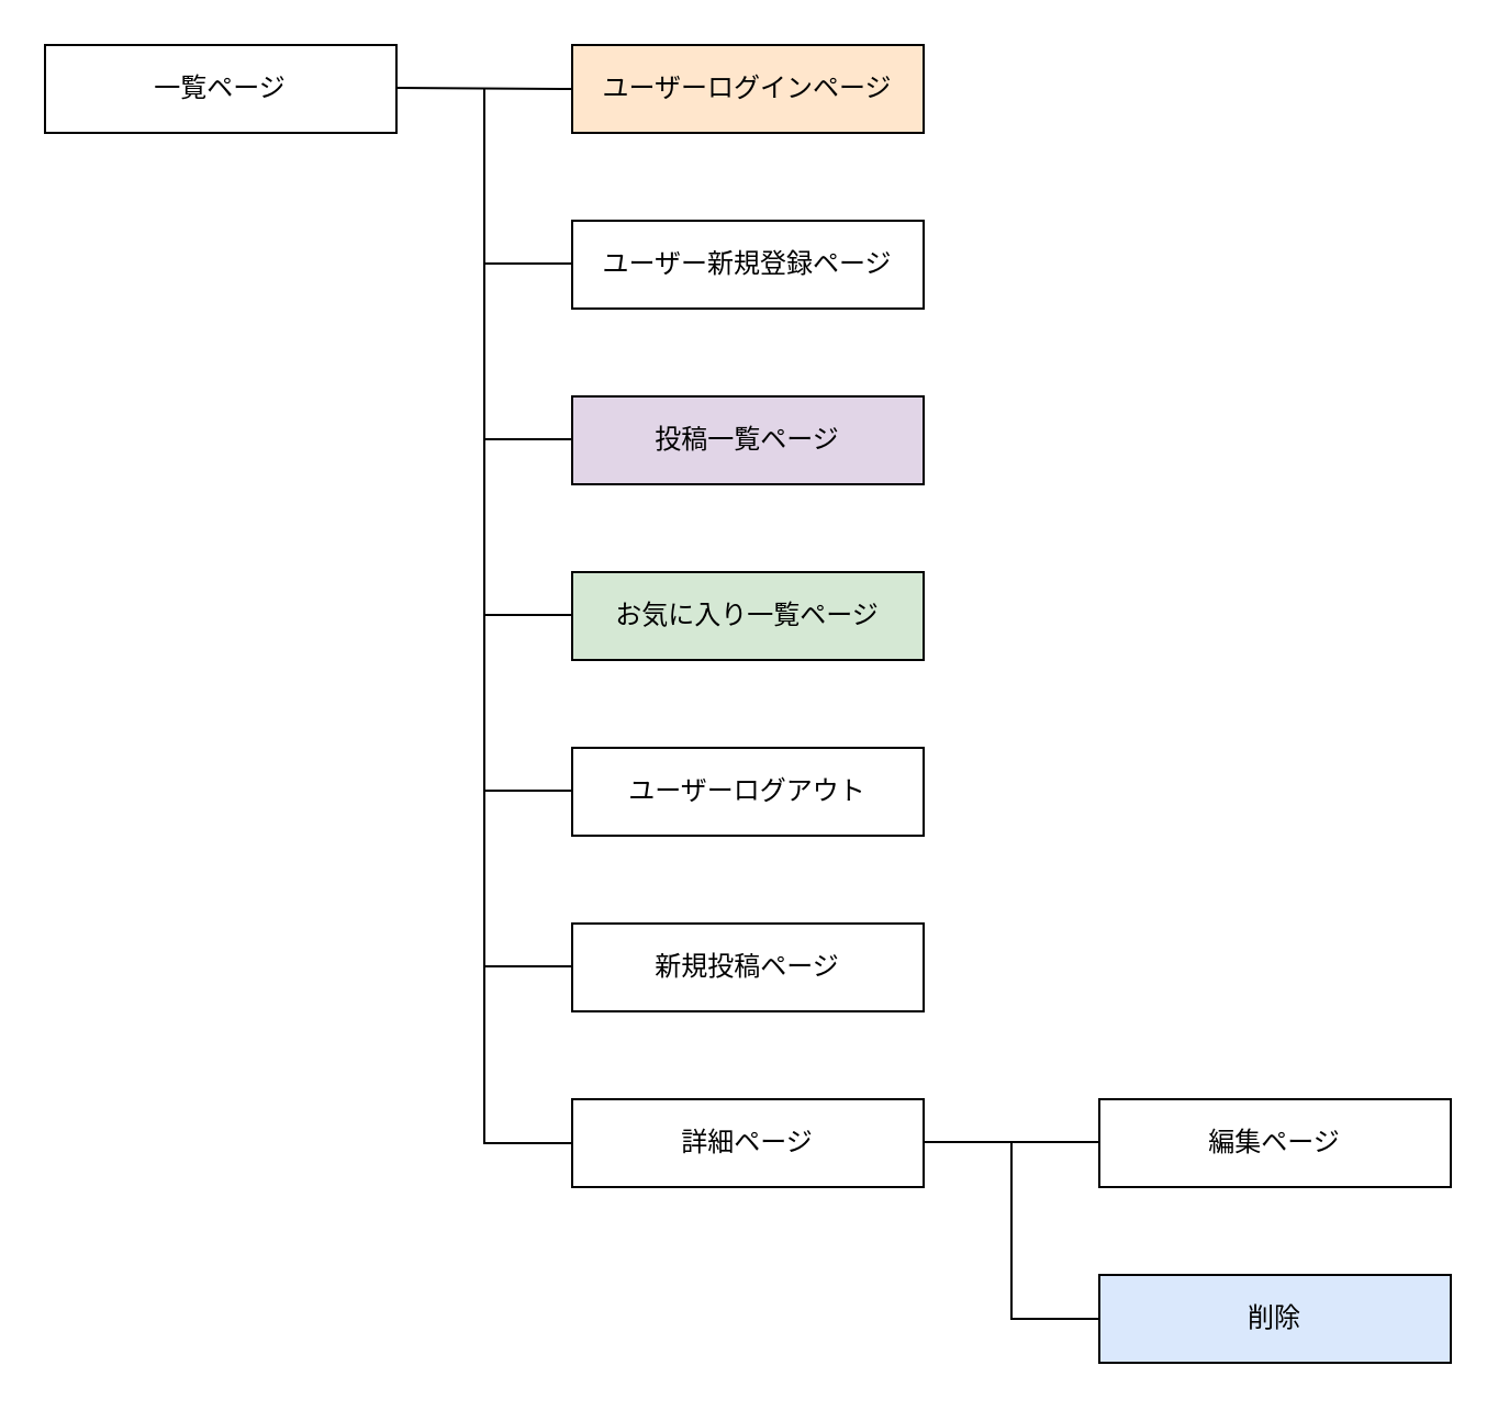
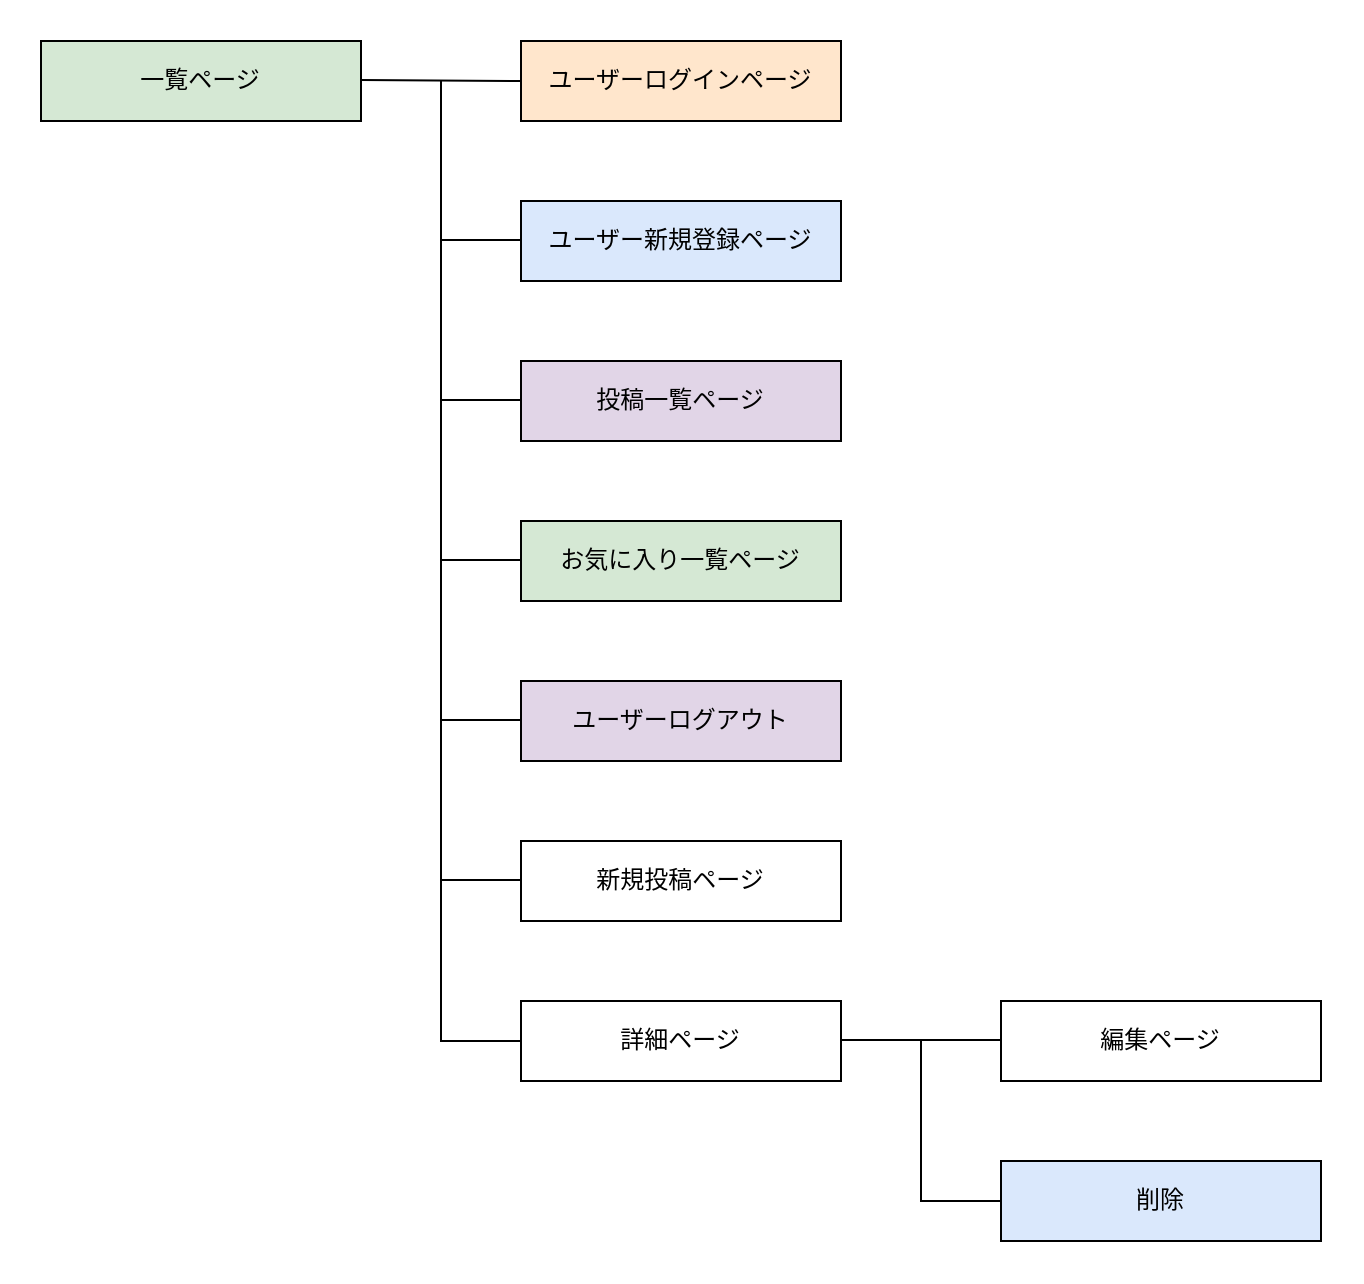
- <mxCell id="2" value="一覧ページ" style="whiteSpace=wrap;html=1;align=center;" vertex="1" parent="1"><mxGeometry x="20" y="20" width="160" height="40" as="geometry" /></mxCell>
+ <mxCell id="2" value="一覧ページ" style="whiteSpace=wrap;html=1;align=center;fillColor=#d5e8d4;" vertex="1" parent="1"><mxGeometry x="20" y="20" width="160" height="40" as="geometry" /></mxCell>
- <mxCell id="4" value="ユーザー新規登録ページ" style="whiteSpace=wrap;html=1;align=center;" vertex="1" parent="1"><mxGeometry x="260" y="100" width="160" height="40" as="geometry" /></mxCell>
+ <mxCell id="4" value="ユーザー新規登録ページ" style="whiteSpace=wrap;html=1;align=center;fillColor=#dae8fc;" vertex="1" parent="1"><mxGeometry x="260" y="100" width="160" height="40" as="geometry" /></mxCell>
- <mxCell id="7" value="ユーザーログアウト" style="whiteSpace=wrap;html=1;align=center;" vertex="1" parent="1"><mxGeometry x="260" y="340" width="160" height="40" as="geometry" /></mxCell>
+ <mxCell id="7" value="ユーザーログアウト" style="whiteSpace=wrap;html=1;align=center;fillColor=#e1d5e7;" vertex="1" parent="1"><mxGeometry x="260" y="340" width="160" height="40" as="geometry" /></mxCell>
